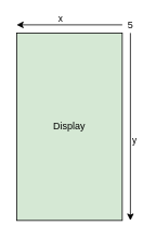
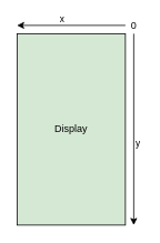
- <mxCell id="7" value="5" style="text;html=1;align=center;verticalAlign=middle;resizable=0;points=[];autosize=1;strokeColor=none;fillColor=none;" vertex="1" parent="1"><mxGeometry x="150" y="20" width="20" height="20" as="geometry" /></mxCell>
+ <mxCell id="7" value="0" style="text;html=1;align=center;verticalAlign=middle;resizable=0;points=[];autosize=1;strokeColor=none;fillColor=none;" vertex="1" parent="1"><mxGeometry x="150" y="20" width="20" height="20" as="geometry" /></mxCell>
